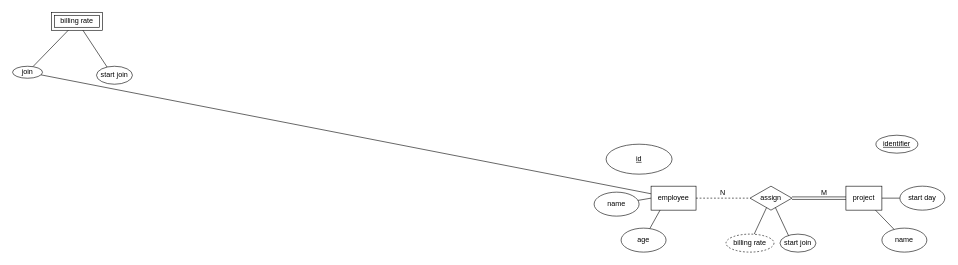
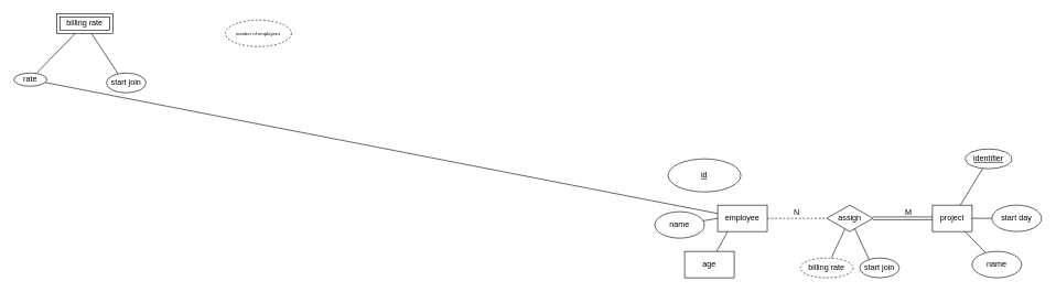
+ <mxCell id="9" value="&lt;span style=&quot;font-size: 7px;&quot;&gt;number of employees&lt;/span&gt;" style="ellipse;whiteSpace=wrap;html=1;align=center;dashed=1;" vertex="1" parent="1"><mxGeometry x="340" y="30" width="100" height="40" as="geometry" /></mxCell>
- <mxCell id="25" value="join" style="ellipse;whiteSpace=wrap;html=1;" vertex="1" parent="1"><mxGeometry x="20" y="110" width="50" height="20" as="geometry" /></mxCell>
+ <mxCell id="25" value="rate" style="ellipse;whiteSpace=wrap;html=1;" vertex="1" parent="1"><mxGeometry x="20" y="110" width="50" height="20" as="geometry" /></mxCell>
+ <mxCell id="12" value="" style="endArrow=none;html=1;rounded=0;" edge="1" parent="1" source="10" target="13"><mxGeometry width="50" height="50" relative="1" as="geometry"><mxPoint x="1460" y="310" as="sourcePoint" /><mxPoint x="1480" y="280" as="targetPoint" /></mxGeometry></mxCell>
- <mxCell id="8" value="age" style="ellipse;whiteSpace=wrap;html=1;" vertex="1" parent="1"><mxGeometry x="1035" y="380" width="75" height="40" as="geometry" /></mxCell>
+ <mxCell id="8" value="age" style="whiteSpace=wrap;html=1;rounded=0;" vertex="1" parent="1"><mxGeometry x="1035" y="380" width="75" height="40" as="geometry" /></mxCell>
